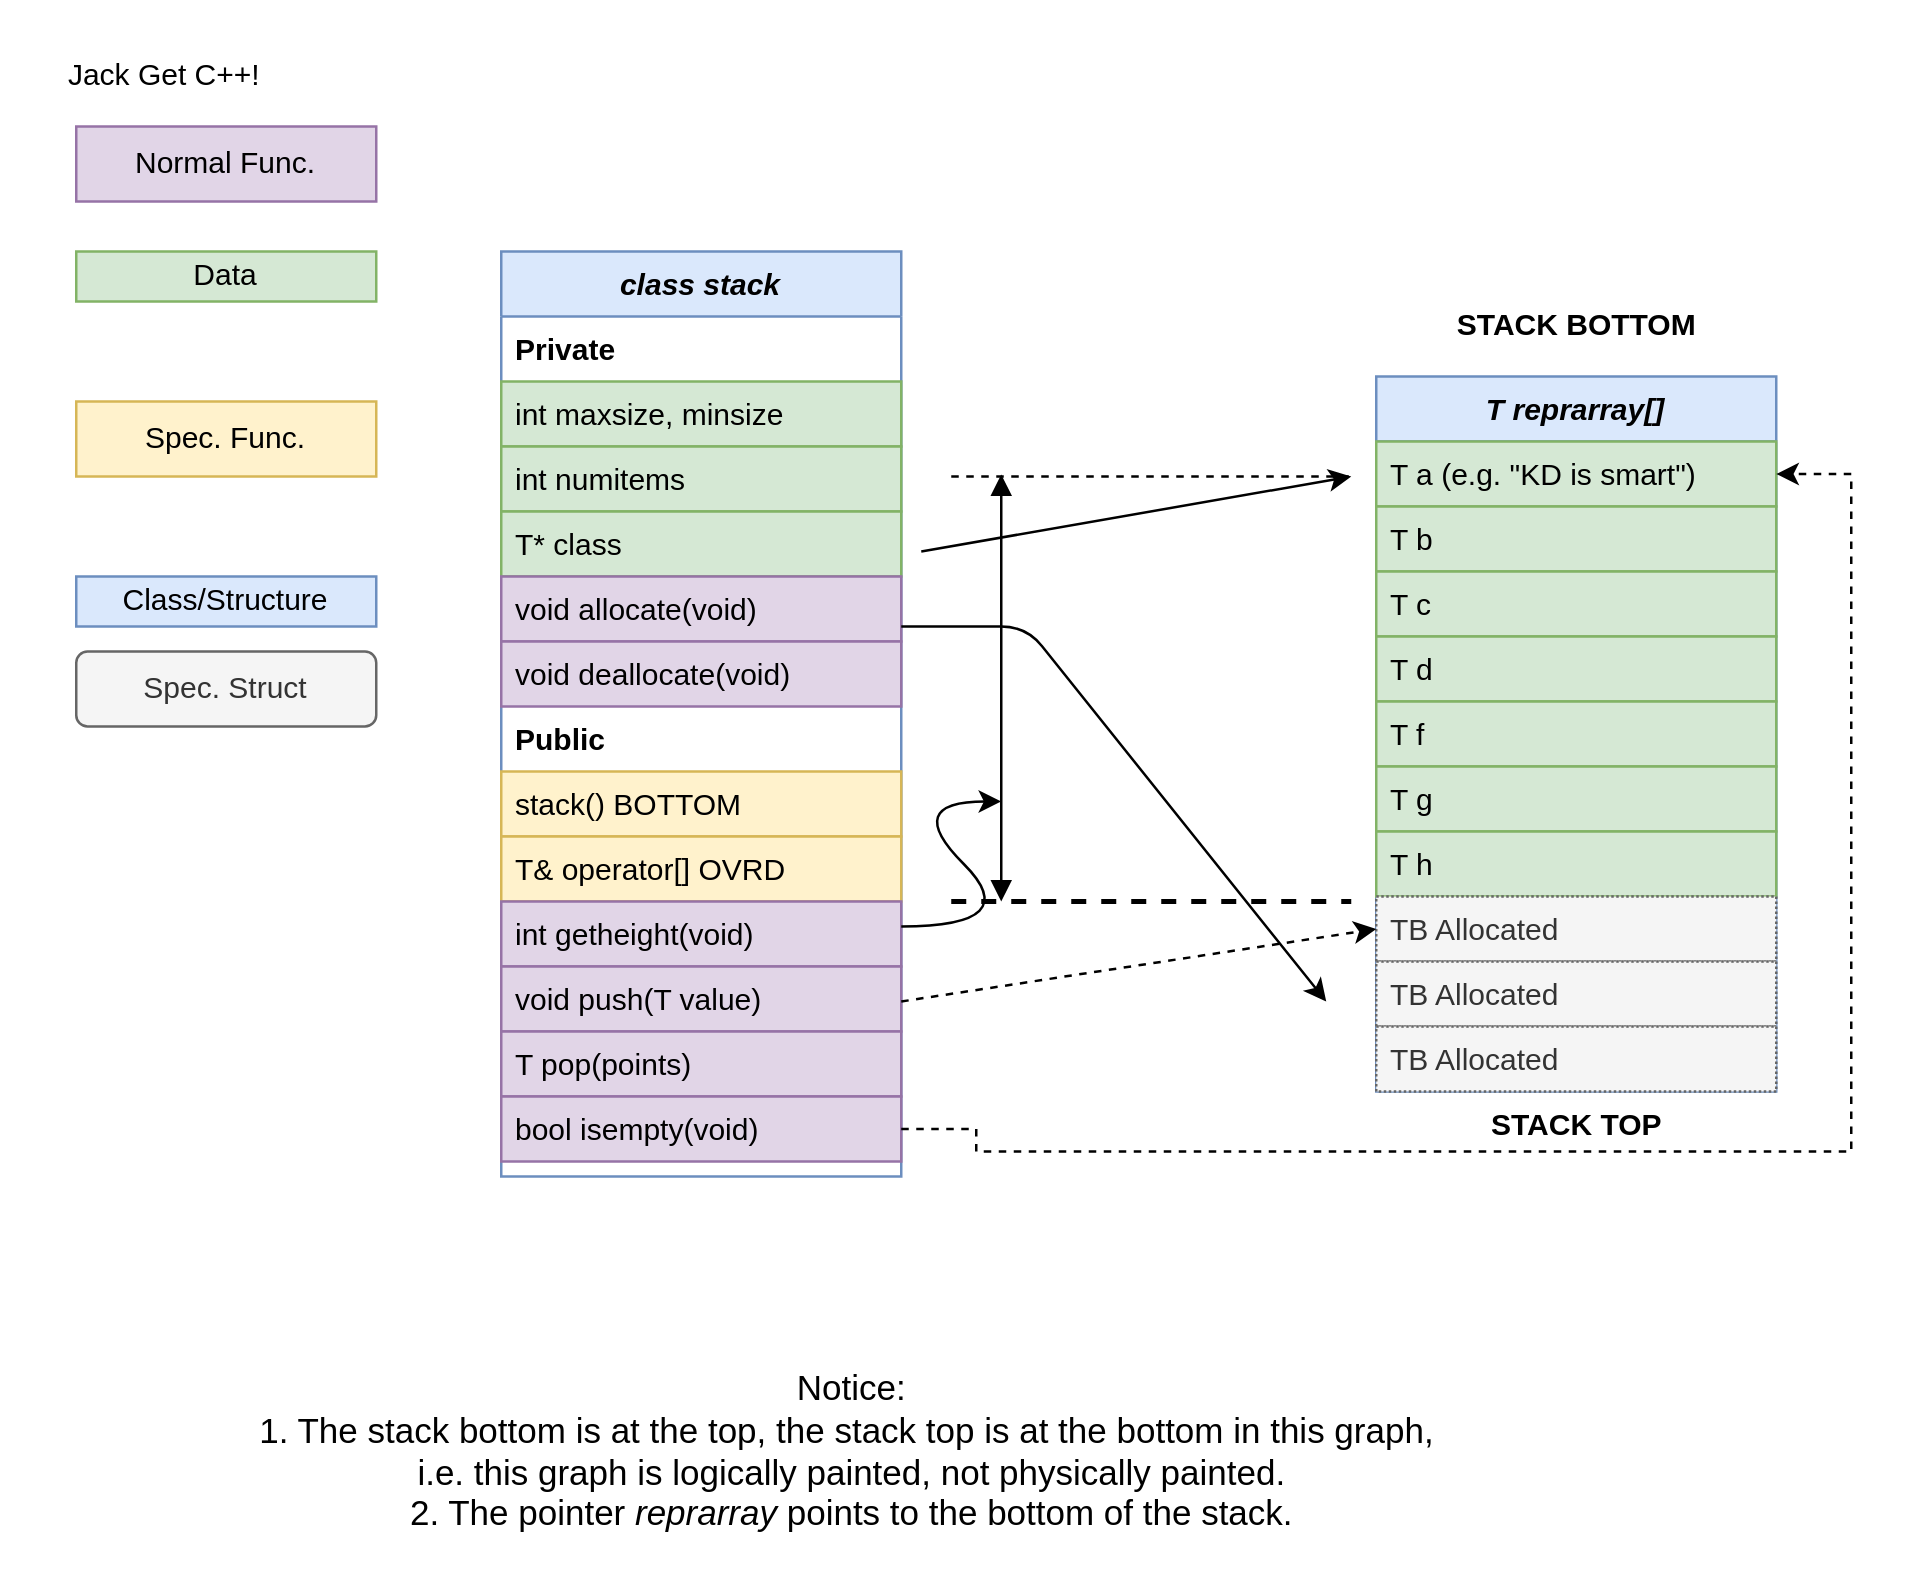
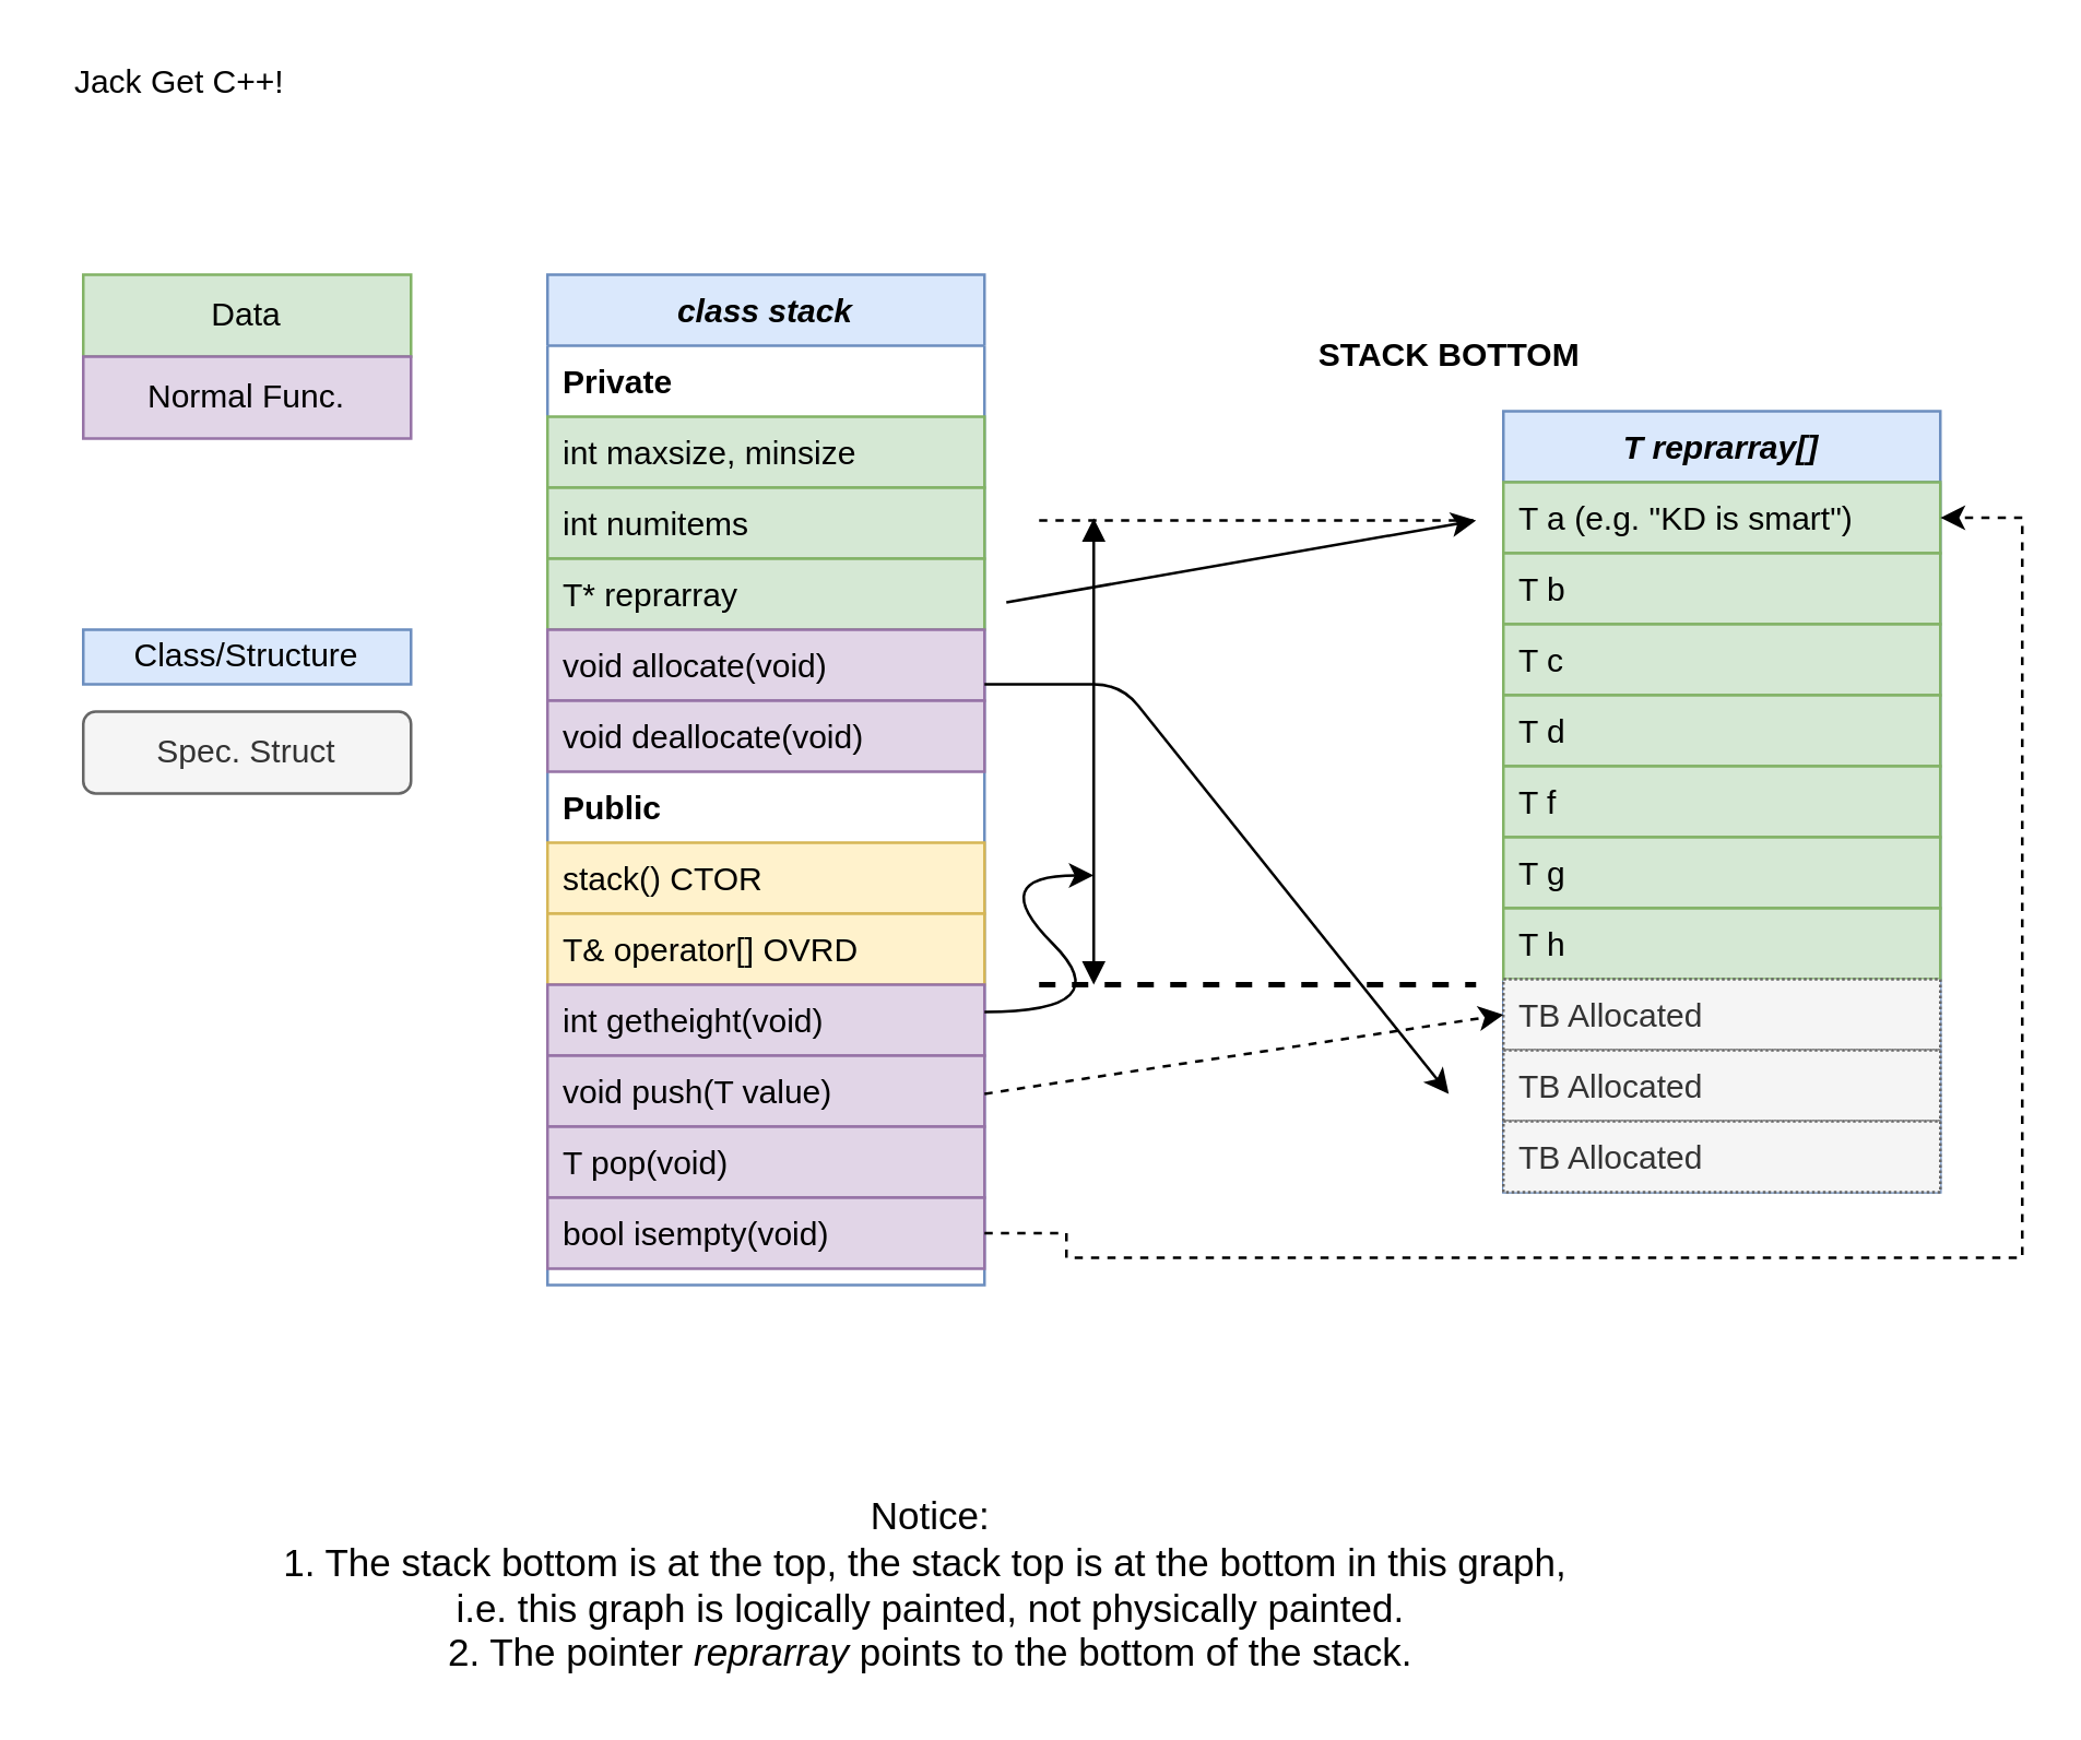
- <mxCell id="17" value="Normal Func." style="rounded=0;whiteSpace=wrap;html=1;fillColor=#e1d5e7;strokeColor=#9673a6;" vertex="1" parent="1"><mxGeometry x="30" y="50" width="120" height="30" as="geometry" /></mxCell>
+ <mxCell id="17" value="Normal Func." style="rounded=0;whiteSpace=wrap;html=1;fillColor=#e1d5e7;strokeColor=#9673a6;" vertex="1" parent="1"><mxGeometry x="30" y="130" width="120" height="30" as="geometry" /></mxCell>
- <mxCell id="16" value="Data" style="rounded=0;whiteSpace=wrap;html=1;fillColor=#d5e8d4;strokeColor=#82b366;" vertex="1" parent="1"><mxGeometry x="30" y="100" width="120" height="20" as="geometry" /></mxCell>
+ <mxCell id="16" value="Data" style="rounded=0;whiteSpace=wrap;html=1;fillColor=#d5e8d4;strokeColor=#82b366;" vertex="1" parent="1"><mxGeometry x="30" y="100" width="120" height="30" as="geometry" /></mxCell>
- <mxCell id="36" value="&lt;b&gt;STACK BOTTOM&lt;/b&gt;" style="text;html=1;resizable=0;autosize=1;align=center;verticalAlign=middle;points=[];fillColor=none;strokeColor=none;rounded=0;dashed=1;dashPattern=1 1;" vertex="1" parent="1"><mxGeometry x="575" y="120" width="110" height="20" as="geometry" /></mxCell>
+ <mxCell id="36" value="&lt;b&gt;STACK BOTTOM&lt;/b&gt;" style="text;html=1;resizable=0;autosize=1;align=center;verticalAlign=middle;points=[];fillColor=none;strokeColor=none;rounded=0;dashed=1;dashPattern=1 1;" vertex="1" parent="1"><mxGeometry x="475" y="120" width="110" height="20" as="geometry" /></mxCell>
- <mxCell id="18" value="Spec. Func." style="rounded=0;whiteSpace=wrap;html=1;fillColor=#fff2cc;strokeColor=#d6b656;" vertex="1" parent="1"><mxGeometry x="30" y="160" width="120" height="30" as="geometry" /></mxCell>
- <mxCell id="6" value="T* class" style="text;align=left;verticalAlign=top;spacingLeft=4;spacingRight=4;overflow=hidden;rotatable=0;points=[[0,0.5],[1,0.5]];portConstraint=eastwest;fillColor=#d5e8d4;strokeColor=#82b366;" parent="2" vertex="1"><mxGeometry y="104" width="160" height="26" as="geometry" /></mxCell>
+ <mxCell id="6" value="T* reprarray" style="text;align=left;verticalAlign=top;spacingLeft=4;spacingRight=4;overflow=hidden;rotatable=0;points=[[0,0.5],[1,0.5]];portConstraint=eastwest;fillColor=#d5e8d4;strokeColor=#82b366;" parent="2" vertex="1"><mxGeometry y="104" width="160" height="26" as="geometry" /></mxCell>
- <mxCell id="10" value="stack() BOTTOM" style="text;align=left;verticalAlign=top;spacingLeft=4;spacingRight=4;overflow=hidden;rotatable=0;points=[[0,0.5],[1,0.5]];portConstraint=eastwest;rounded=0;shadow=0;html=0;fillColor=#fff2cc;strokeColor=#d6b656;" vertex="1" parent="2"><mxGeometry y="208" width="160" height="26" as="geometry" /></mxCell>
+ <mxCell id="10" value="stack() CTOR" style="text;align=left;verticalAlign=top;spacingLeft=4;spacingRight=4;overflow=hidden;rotatable=0;points=[[0,0.5],[1,0.5]];portConstraint=eastwest;rounded=0;shadow=0;html=0;fillColor=#fff2cc;strokeColor=#d6b656;" vertex="1" parent="2"><mxGeometry y="208" width="160" height="26" as="geometry" /></mxCell>
- <mxCell id="14" value="T pop(points)" style="text;align=left;verticalAlign=top;spacingLeft=4;spacingRight=4;overflow=hidden;rotatable=0;points=[[0,0.5],[1,0.5]];portConstraint=eastwest;rounded=0;shadow=0;html=0;fillColor=#e1d5e7;strokeColor=#9673a6;" vertex="1" parent="2"><mxGeometry y="312" width="160" height="26" as="geometry" /></mxCell>
+ <mxCell id="14" value="T pop(void)" style="text;align=left;verticalAlign=top;spacingLeft=4;spacingRight=4;overflow=hidden;rotatable=0;points=[[0,0.5],[1,0.5]];portConstraint=eastwest;rounded=0;shadow=0;html=0;fillColor=#e1d5e7;strokeColor=#9673a6;" vertex="1" parent="2"><mxGeometry y="312" width="160" height="26" as="geometry" /></mxCell>
- <mxCell id="37" value="&lt;b&gt;STACK TOP&lt;/b&gt;" style="text;html=1;resizable=0;autosize=1;align=center;verticalAlign=middle;points=[];fillColor=none;strokeColor=none;rounded=0;dashed=1;dashPattern=1 1;" vertex="1" parent="1"><mxGeometry x="590" y="440" width="80" height="20" as="geometry" /></mxCell>
